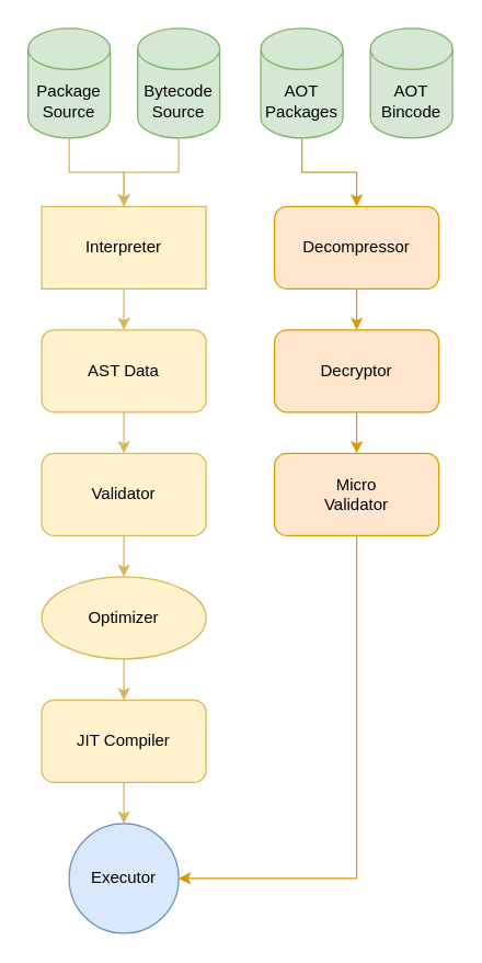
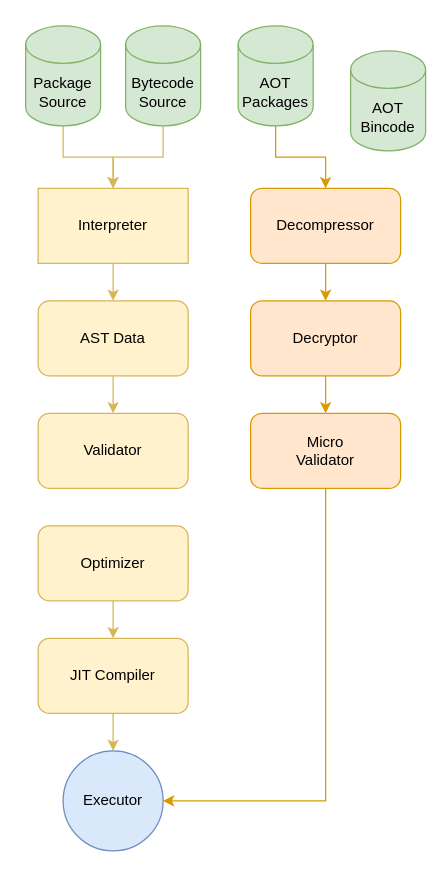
- <mxCell id="10" value="AOT&lt;br&gt;Bincode" style="shape=cylinder3;whiteSpace=wrap;html=1;boundedLbl=1;backgroundOutline=1;size=15;fillColor=#d5e8d4;strokeColor=#82b366;" vertex="1" parent="1"><mxGeometry x="270" y="20" width="60" height="80" as="geometry" /></mxCell>
+ <mxCell id="10" value="AOT&lt;br&gt;Bincode" style="shape=cylinder3;whiteSpace=wrap;html=1;boundedLbl=1;backgroundOutline=1;size=15;fillColor=#d5e8d4;strokeColor=#82b366;" vertex="1" parent="1"><mxGeometry x="280" y="40" width="60" height="80" as="geometry" /></mxCell>
- <mxCell id="17" style="edgeStyle=orthogonalEdgeStyle;rounded=0;orthogonalLoop=1;jettySize=auto;html=1;entryX=0.5;entryY=0;entryDx=0;entryDy=0;fillColor=#fff2cc;strokeColor=#d6b656;" edge="1" parent="1" source="18" target="20"><mxGeometry relative="1" as="geometry" /></mxCell>
- <mxCell id="20" value="Optimizer" style="ellipse;whiteSpace=wrap;html=1;fillColor=#fff2cc;strokeColor=#d6b656;" vertex="1" parent="1"><mxGeometry x="30" y="420" width="120" height="60" as="geometry" /></mxCell>
+ <mxCell id="20" value="Optimizer" style="rounded=1;whiteSpace=wrap;html=1;fillColor=#fff2cc;strokeColor=#d6b656;" vertex="1" parent="1"><mxGeometry x="30" y="420" width="120" height="60" as="geometry" /></mxCell>
